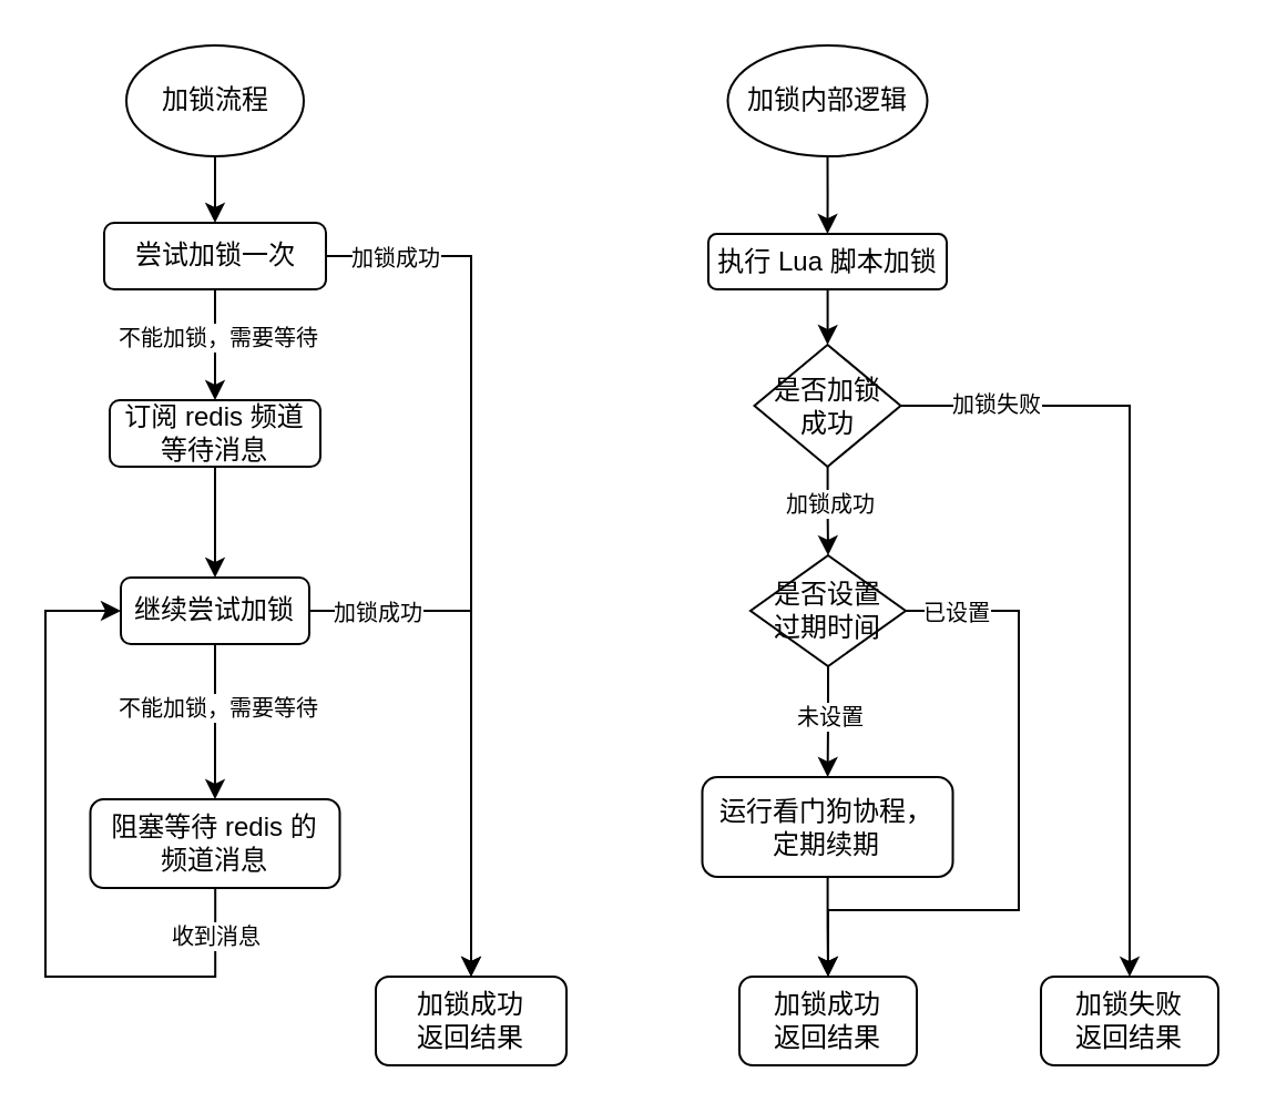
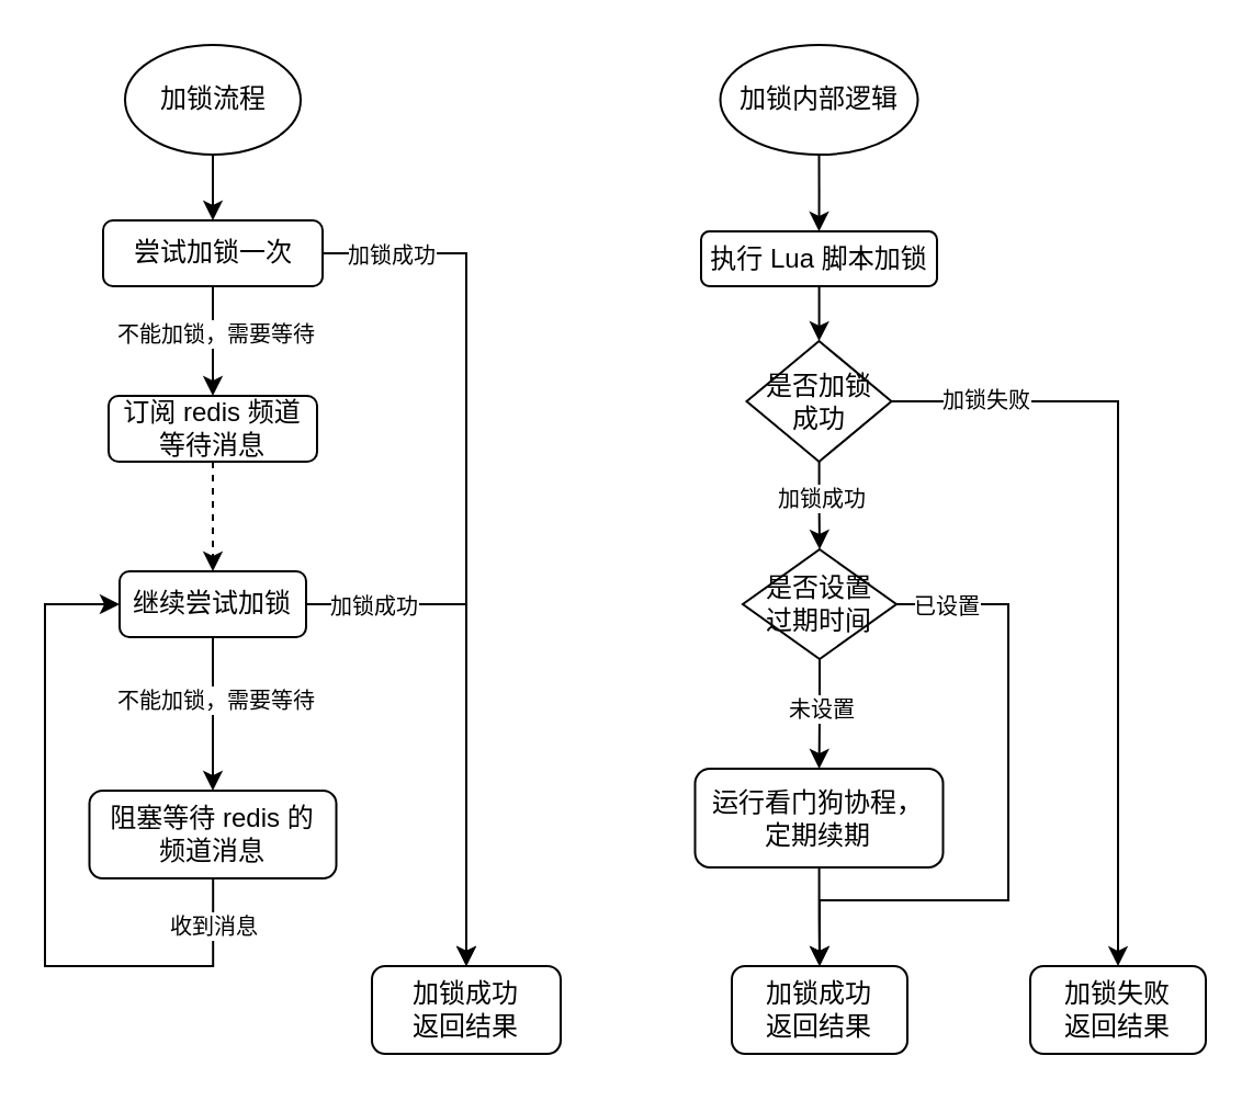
- <mxCell id="9" style="edgeStyle=orthogonalEdgeStyle;rounded=0;orthogonalLoop=1;jettySize=auto;html=1;" edge="1" parent="1" source="10" target="15"><mxGeometry relative="1" as="geometry" /></mxCell>
+ <mxCell id="9" style="edgeStyle=orthogonalEdgeStyle;rounded=0;orthogonalLoop=1;jettySize=auto;html=1;dashed=1;" edge="1" parent="1" source="10" target="15"><mxGeometry relative="1" as="geometry" /></mxCell>
